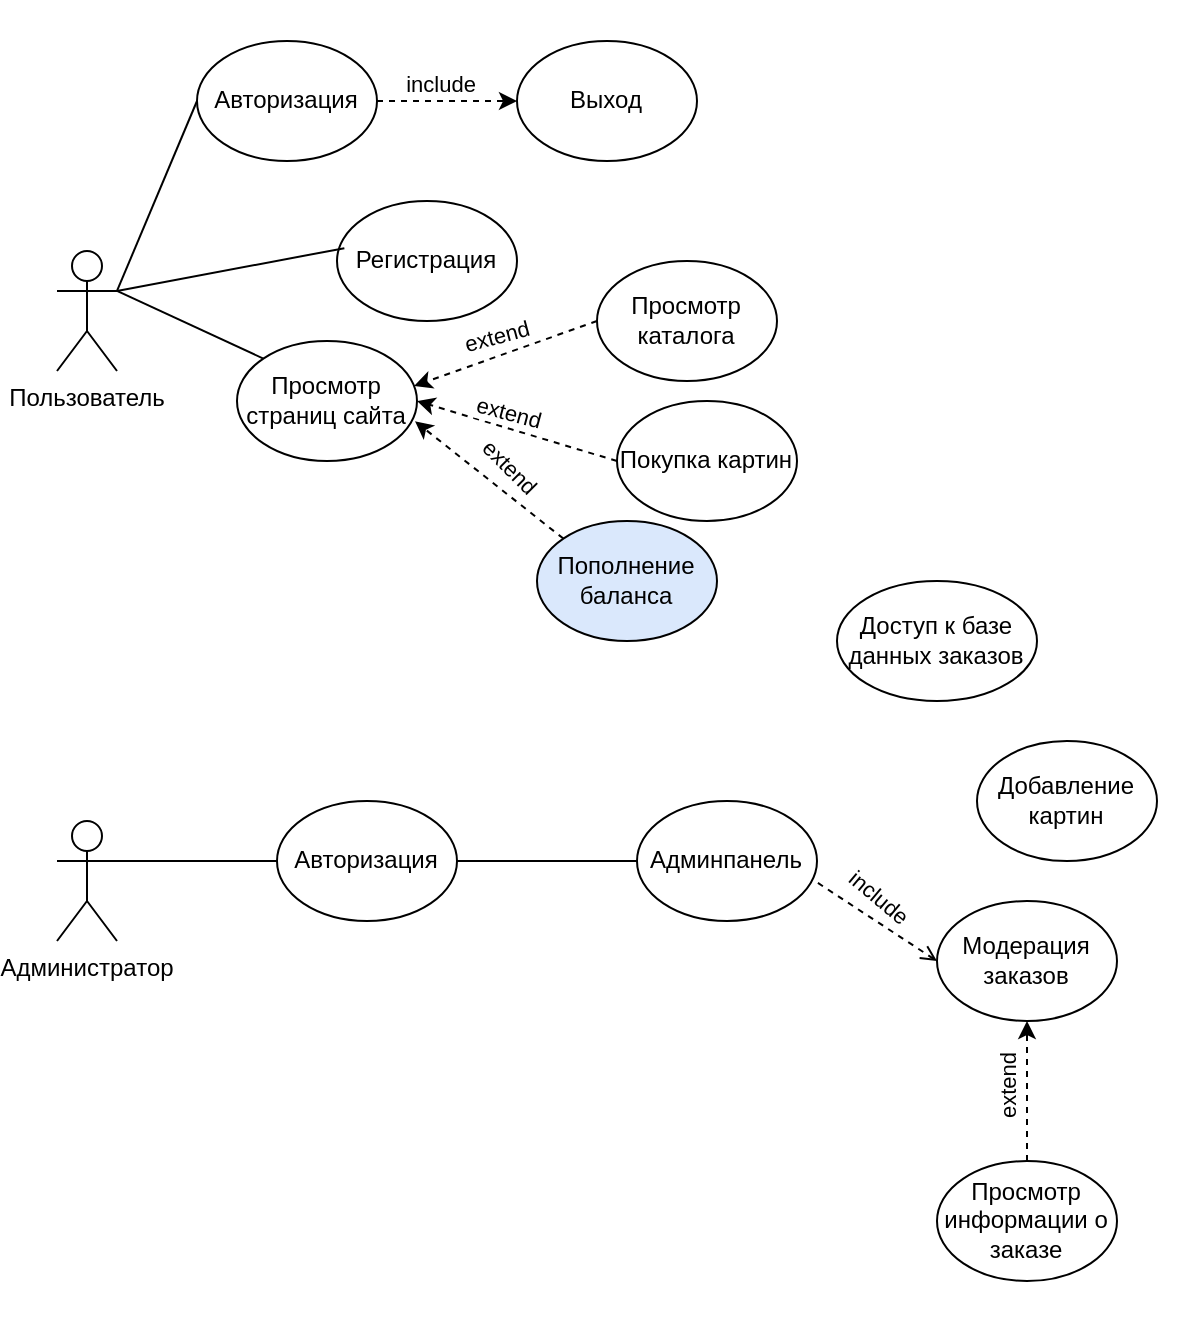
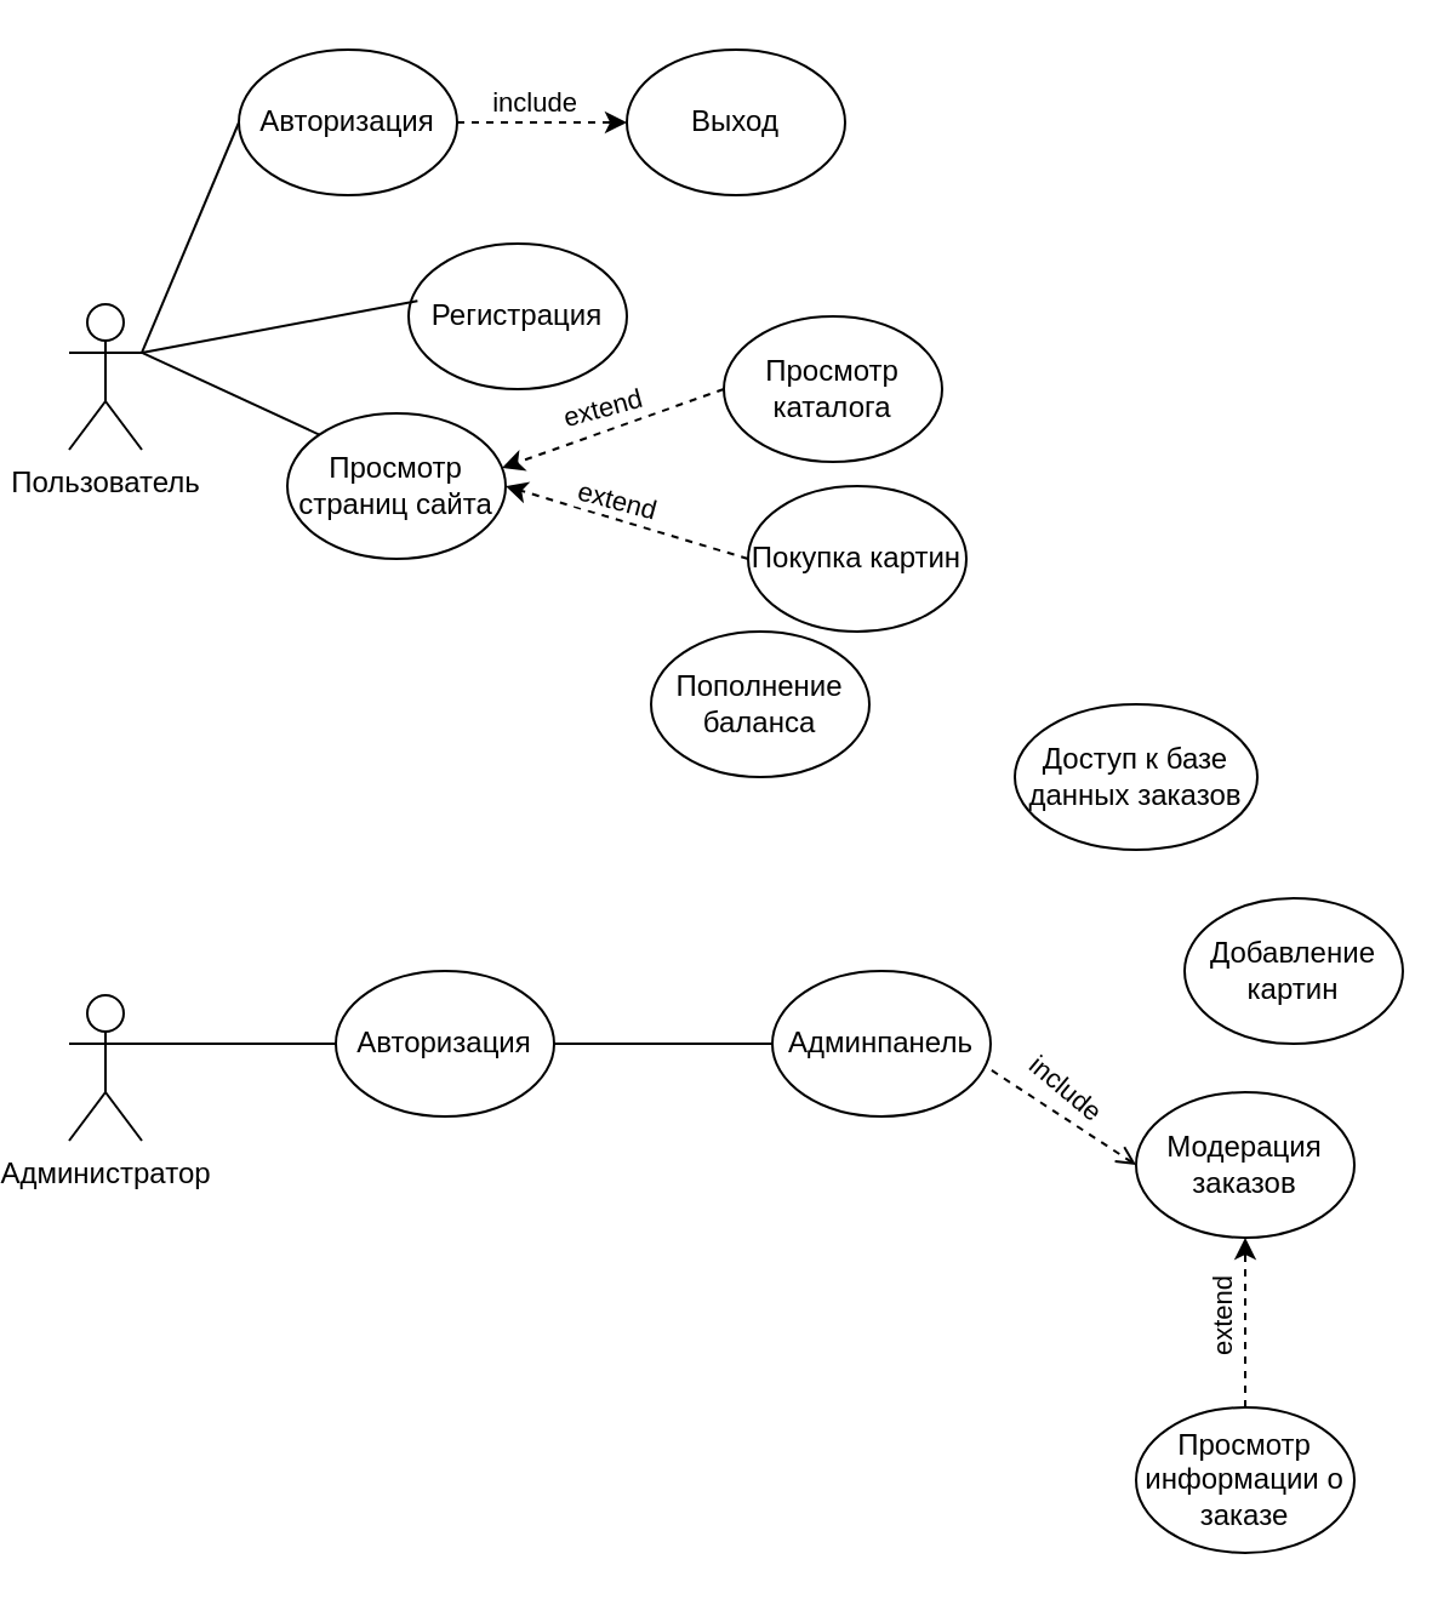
- <mxCell id="15" value="" style="endArrow=classic;html=1;rounded=0;entryX=0.989;entryY=0.669;entryDx=0;entryDy=0;entryPerimeter=0;exitX=0;exitY=0;exitDx=0;exitDy=0;dashed=1;" parent="1" source="17" target="7" edge="1"><mxGeometry width="50" height="50" relative="1" as="geometry"><mxPoint x="310" y="180" as="sourcePoint" /><mxPoint x="219" y="213" as="targetPoint" /></mxGeometry></mxCell>
- <mxCell id="16" value="extend" style="edgeLabel;html=1;align=center;verticalAlign=middle;resizable=0;points=[];rotation=45;" parent="15" vertex="1" connectable="0"><mxGeometry x="0.013" relative="1" as="geometry"><mxPoint x="11" y="-7" as="offset" /></mxGeometry></mxCell>
- <mxCell id="17" value="Пополнение баланса" style="ellipse;whiteSpace=wrap;html=1;fillColor=#dae8fc;" parent="1" vertex="1"><mxGeometry x="260" y="260" width="90" height="60" as="geometry" /></mxCell>
+ <mxCell id="17" value="Пополнение баланса" style="ellipse;whiteSpace=wrap;html=1;" parent="1" vertex="1"><mxGeometry x="260" y="260" width="90" height="60" as="geometry" /></mxCell>
